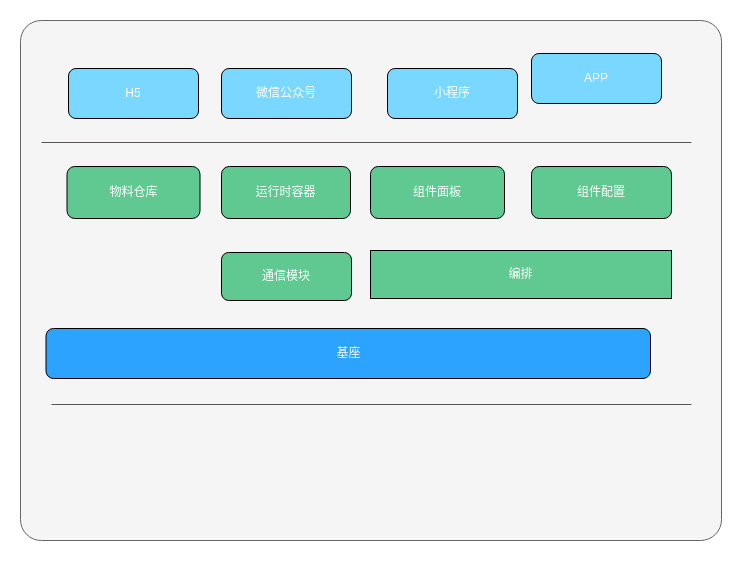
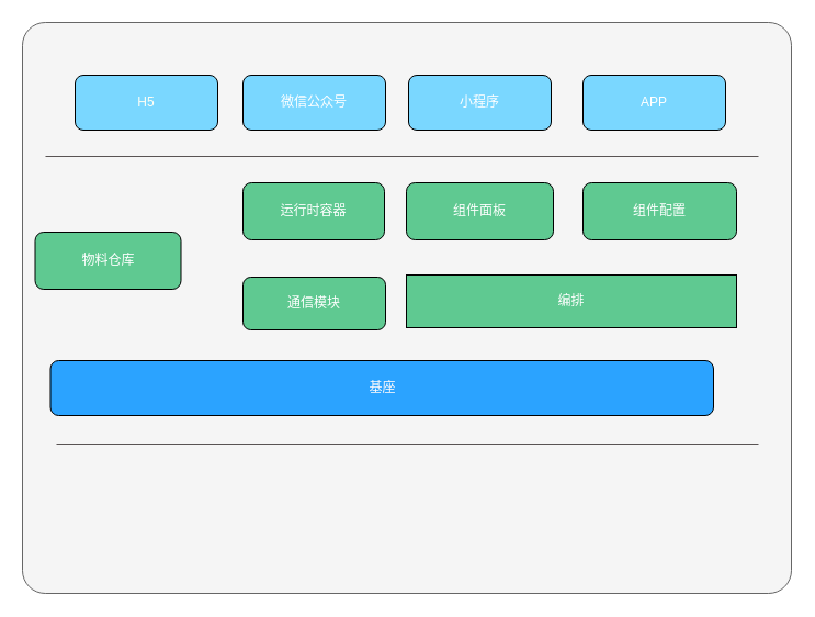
- <mxCell id="12" value="&lt;font color=&quot;#ffffff&quot;&gt;APP&lt;/font&gt;" style="rounded=1;whiteSpace=wrap;html=1;fillColor=#7AD7FF;" vertex="1" parent="1"><mxGeometry x="531" y="53" width="130" height="50" as="geometry" /></mxCell>
+ <mxCell id="12" value="&lt;font color=&quot;#ffffff&quot;&gt;APP&lt;/font&gt;" style="rounded=1;whiteSpace=wrap;html=1;fillColor=#7AD7FF;" vertex="1" parent="1"><mxGeometry x="531" y="68" width="130" height="50" as="geometry" /></mxCell>
- <mxCell id="11" value="&lt;font&gt;小程序&lt;/font&gt;" style="rounded=1;whiteSpace=wrap;html=1;fillColor=#7AD7FF;fontColor=#FFFFFF;" vertex="1" parent="1"><mxGeometry x="387" y="68" width="130" height="50" as="geometry" /></mxCell>
+ <mxCell id="11" value="&lt;font&gt;小程序&lt;/font&gt;" style="rounded=1;whiteSpace=wrap;html=1;fillColor=#7AD7FF;fontColor=#FFFFFF;" vertex="1" parent="1"><mxGeometry x="372" y="68" width="130" height="50" as="geometry" /></mxCell>
- <mxCell id="3" value="物料仓库" style="rounded=1;whiteSpace=wrap;html=1;fillColor=#5FC991;fontColor=#FFFFFF;" vertex="1" parent="1"><mxGeometry x="66.5" y="166" width="133" height="52" as="geometry" /></mxCell>
+ <mxCell id="3" value="物料仓库" style="rounded=1;whiteSpace=wrap;html=1;fillColor=#5FC991;fontColor=#FFFFFF;" vertex="1" parent="1"><mxGeometry x="31.5" y="211" width="133" height="52" as="geometry" /></mxCell>
